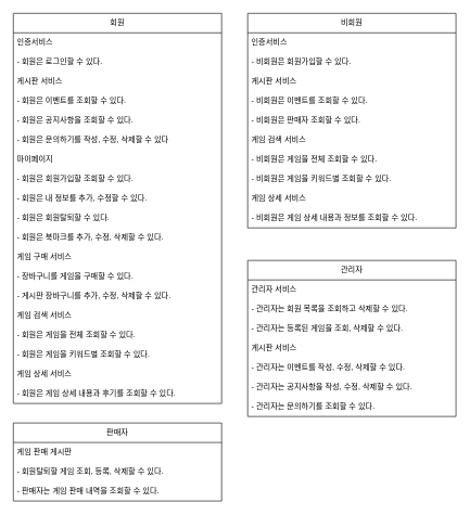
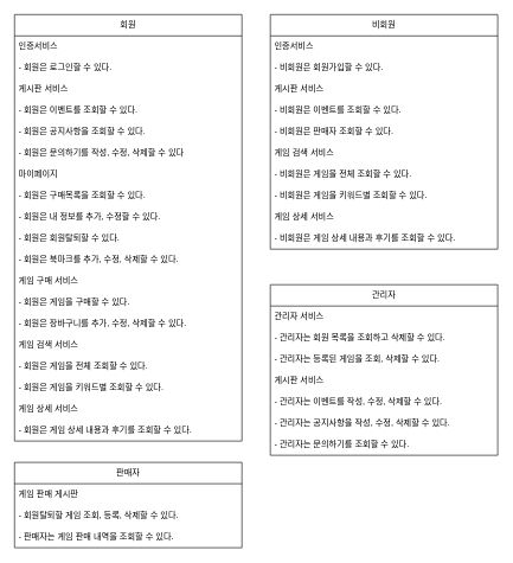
- <mxCell id="18" value="- 회원은 회원가입할 조회할 수 있다." style="text;strokeColor=none;fillColor=none;align=left;verticalAlign=middle;spacingLeft=4;spacingRight=4;overflow=hidden;points=[[0,0.5],[1,0.5]];portConstraint=eastwest;rotatable=0;whiteSpace=wrap;html=1;" vertex="1" parent="10"><mxGeometry y="240" width="320" height="30" as="geometry" /></mxCell>
+ <mxCell id="18" value="- 회원은 구매목록을 조회할 수 있다." style="text;strokeColor=none;fillColor=none;align=left;verticalAlign=middle;spacingLeft=4;spacingRight=4;overflow=hidden;points=[[0,0.5],[1,0.5]];portConstraint=eastwest;rotatable=0;whiteSpace=wrap;html=1;" vertex="1" parent="10"><mxGeometry y="240" width="320" height="30" as="geometry" /></mxCell>
- <mxCell id="40" value="- 비회원은 게임 상세 내용과 정보를 조회할 수 있다." style="text;strokeColor=none;fillColor=none;align=left;verticalAlign=middle;spacingLeft=4;spacingRight=4;overflow=hidden;points=[[0,0.5],[1,0.5]];portConstraint=eastwest;rotatable=0;whiteSpace=wrap;html=1;" vertex="1" parent="30"><mxGeometry y="300" width="320" height="30" as="geometry" /></mxCell>
+ <mxCell id="40" value="- 비회원은 게임 상세 내용과 후기를 조회할 수 있다." style="text;strokeColor=none;fillColor=none;align=left;verticalAlign=middle;spacingLeft=4;spacingRight=4;overflow=hidden;points=[[0,0.5],[1,0.5]];portConstraint=eastwest;rotatable=0;whiteSpace=wrap;html=1;" vertex="1" parent="30"><mxGeometry y="300" width="320" height="30" as="geometry" /></mxCell>
- <mxCell id="23" value="- 장바구니를 게임을 구매할 수 있다." style="text;strokeColor=none;fillColor=none;align=left;verticalAlign=middle;spacingLeft=4;spacingRight=4;overflow=hidden;points=[[0,0.5],[1,0.5]];portConstraint=eastwest;rotatable=0;whiteSpace=wrap;html=1;" vertex="1" parent="10"><mxGeometry y="390" width="320" height="30" as="geometry" /></mxCell>
+ <mxCell id="23" value="- 회원은 게임을 구매할 수 있다." style="text;strokeColor=none;fillColor=none;align=left;verticalAlign=middle;spacingLeft=4;spacingRight=4;overflow=hidden;points=[[0,0.5],[1,0.5]];portConstraint=eastwest;rotatable=0;whiteSpace=wrap;html=1;" vertex="1" parent="10"><mxGeometry y="390" width="320" height="30" as="geometry" /></mxCell>
- <mxCell id="24" value="- 게시판 장바구니를 추가, 수정, 삭제할 수 있다." style="text;strokeColor=none;fillColor=none;align=left;verticalAlign=middle;spacingLeft=4;spacingRight=4;overflow=hidden;points=[[0,0.5],[1,0.5]];portConstraint=eastwest;rotatable=0;whiteSpace=wrap;html=1;" vertex="1" parent="10"><mxGeometry y="420" width="320" height="30" as="geometry" /></mxCell>
+ <mxCell id="24" value="- 회원은 장바구니를 추가, 수정, 삭제할 수 있다." style="text;strokeColor=none;fillColor=none;align=left;verticalAlign=middle;spacingLeft=4;spacingRight=4;overflow=hidden;points=[[0,0.5],[1,0.5]];portConstraint=eastwest;rotatable=0;whiteSpace=wrap;html=1;" vertex="1" parent="10"><mxGeometry y="420" width="320" height="30" as="geometry" /></mxCell>
